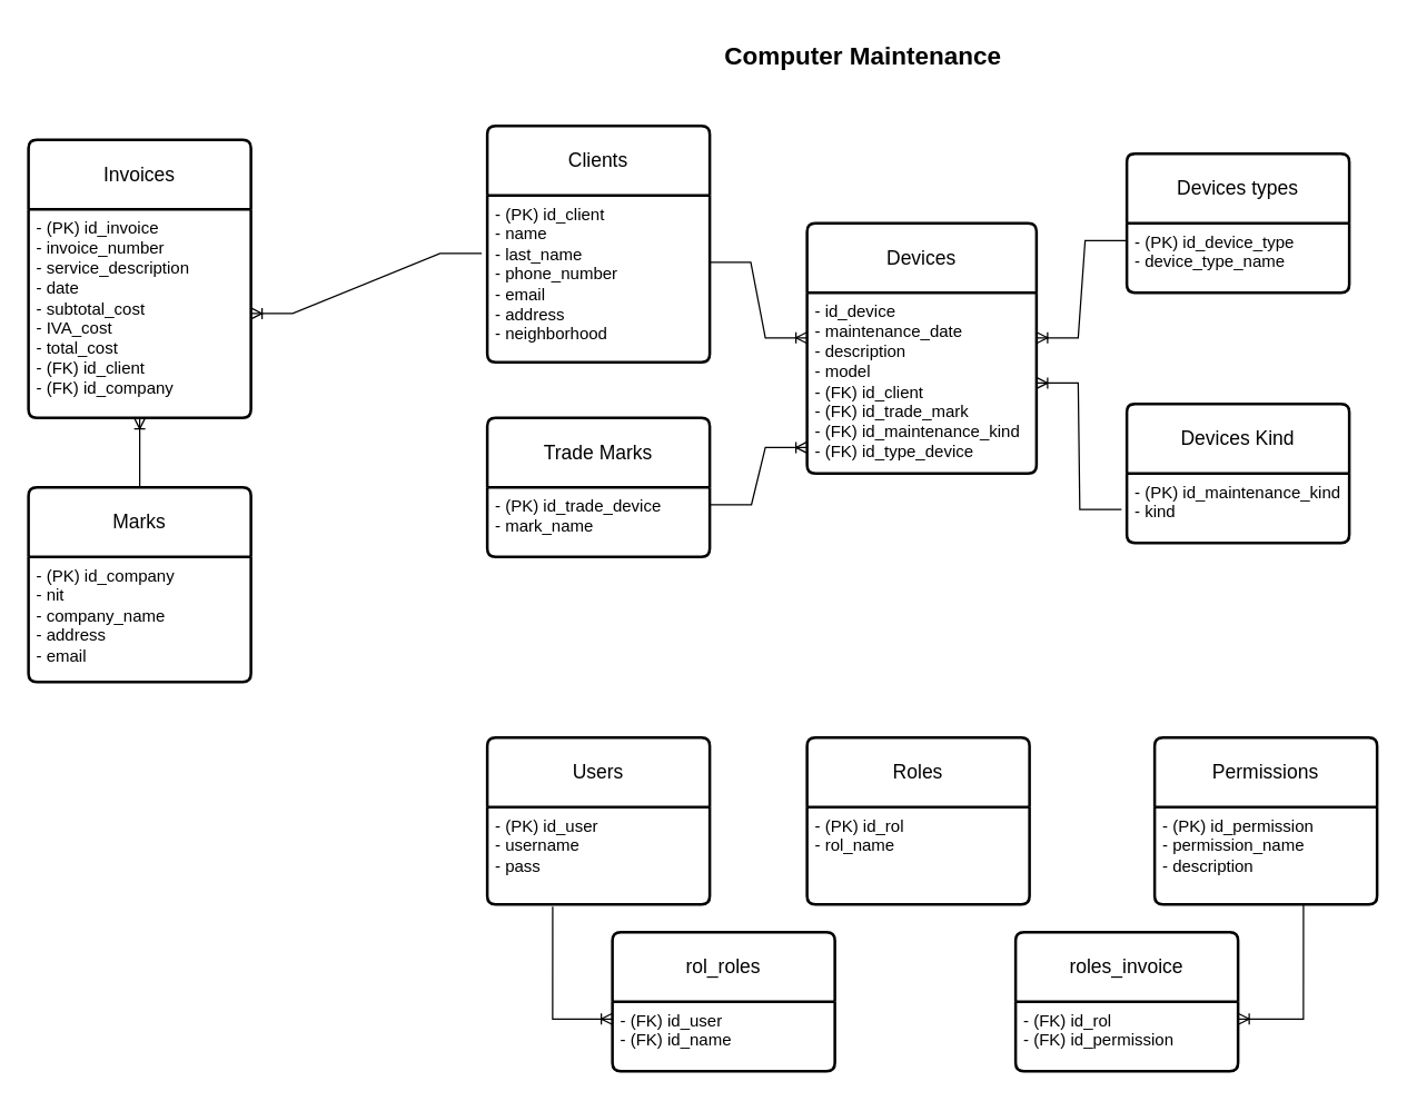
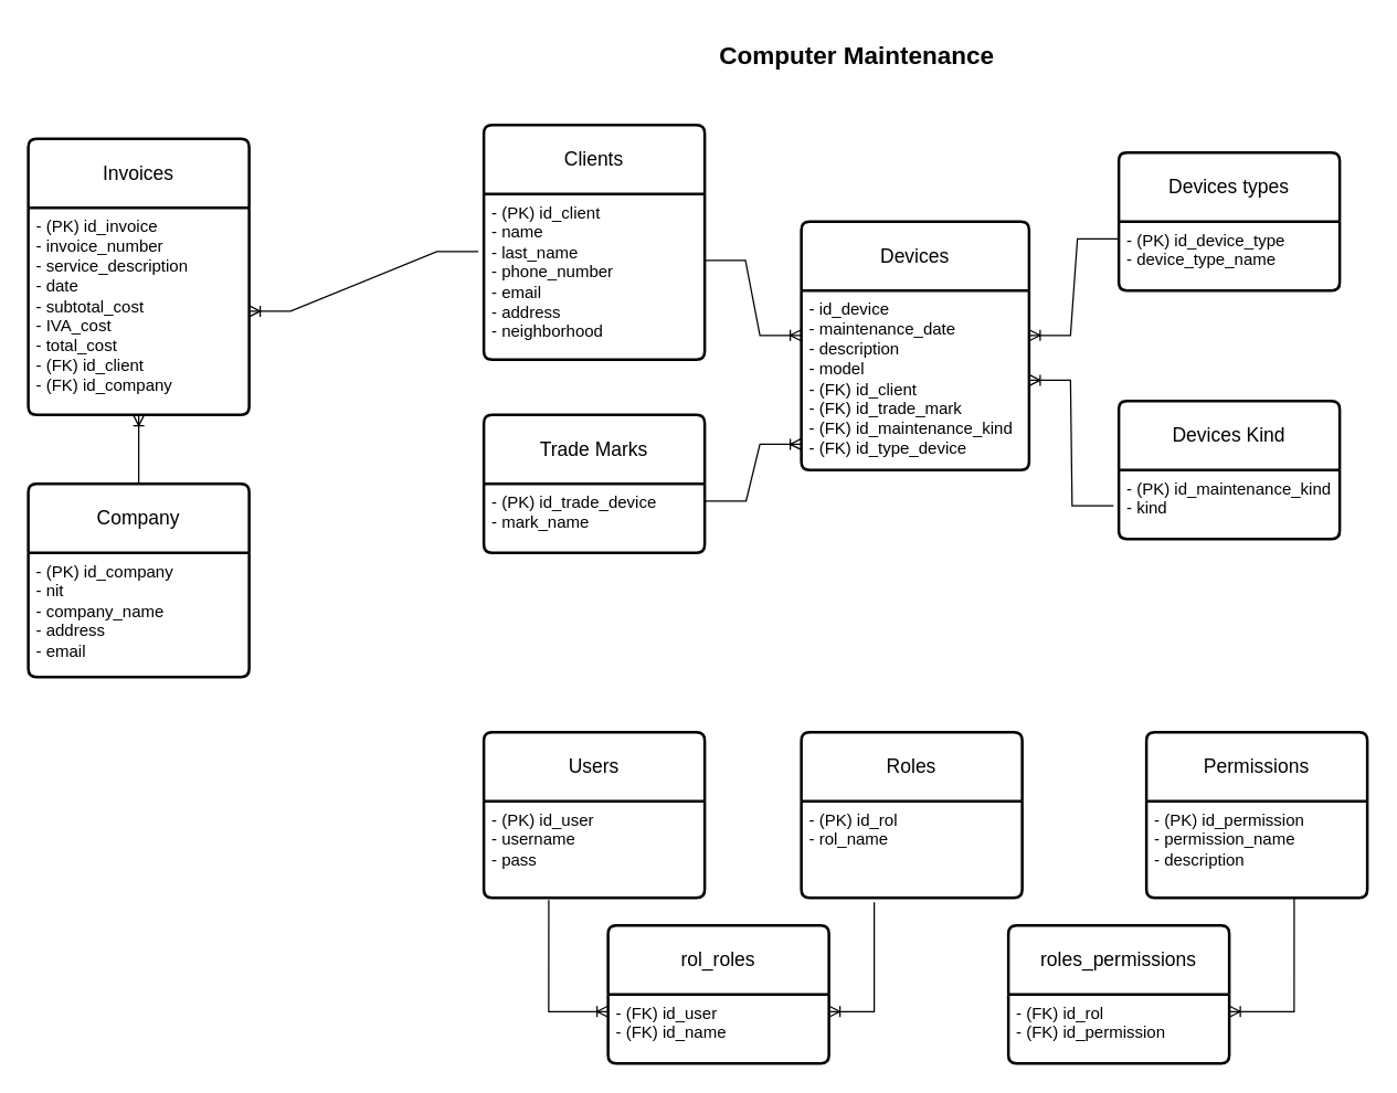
- <mxCell id="33" value="Marks" style="swimlane;childLayout=stackLayout;horizontal=1;startSize=50;horizontalStack=0;rounded=1;fontSize=14;fontStyle=0;strokeWidth=2;resizeParent=0;resizeLast=1;shadow=0;dashed=0;align=center;arcSize=4;whiteSpace=wrap;html=1;" parent="1" vertex="1"><mxGeometry x="20" y="350" width="160" height="140" as="geometry" /></mxCell>
+ <mxCell id="33" value="Company" style="swimlane;childLayout=stackLayout;horizontal=1;startSize=50;horizontalStack=0;rounded=1;fontSize=14;fontStyle=0;strokeWidth=2;resizeParent=0;resizeLast=1;shadow=0;dashed=0;align=center;arcSize=4;whiteSpace=wrap;html=1;" parent="1" vertex="1"><mxGeometry x="20" y="350" width="160" height="140" as="geometry" /></mxCell>
- <mxCell id="25" value="roles_invoice" style="swimlane;childLayout=stackLayout;horizontal=1;startSize=50;horizontalStack=0;rounded=1;fontSize=14;fontStyle=0;strokeWidth=2;resizeParent=0;resizeLast=1;shadow=0;dashed=0;align=center;arcSize=4;whiteSpace=wrap;html=1;" parent="1" vertex="1"><mxGeometry x="730" y="670" width="160" height="100" as="geometry" /></mxCell>
+ <mxCell id="25" value="roles_permissions" style="swimlane;childLayout=stackLayout;horizontal=1;startSize=50;horizontalStack=0;rounded=1;fontSize=14;fontStyle=0;strokeWidth=2;resizeParent=0;resizeLast=1;shadow=0;dashed=0;align=center;arcSize=4;whiteSpace=wrap;html=1;" parent="1" vertex="1"><mxGeometry x="730" y="670" width="160" height="100" as="geometry" /></mxCell>
+ <mxCell id="31" value="" style="edgeStyle=orthogonalEdgeStyle;fontSize=12;html=1;endArrow=ERoneToMany;rounded=0;exitX=0.33;exitY=1.048;exitDx=0;exitDy=0;entryX=1;entryY=0.25;entryDx=0;entryDy=0;exitPerimeter=0;" parent="1" source="20" target="29" edge="1"><mxGeometry width="100" height="100" relative="1" as="geometry"><mxPoint x="585" y="870" as="sourcePoint" /><mxPoint x="685" y="770" as="targetPoint" /></mxGeometry></mxCell>
